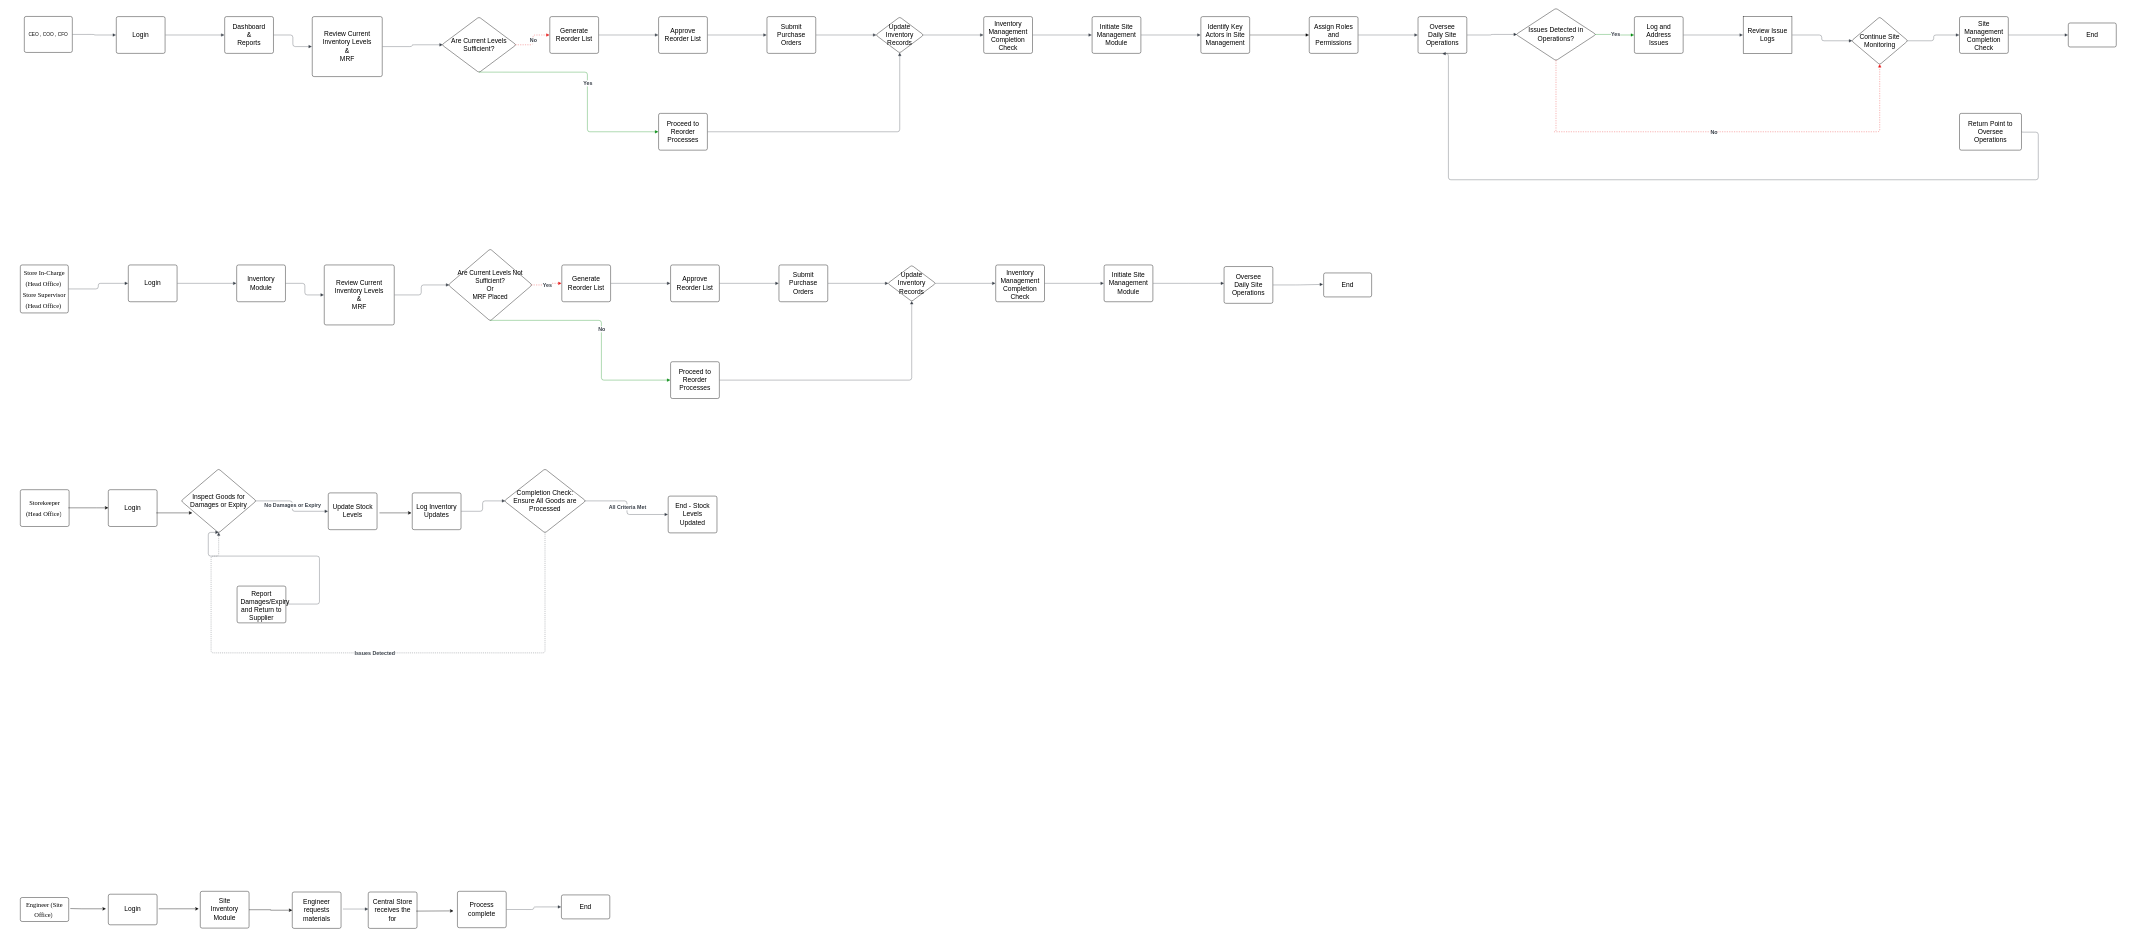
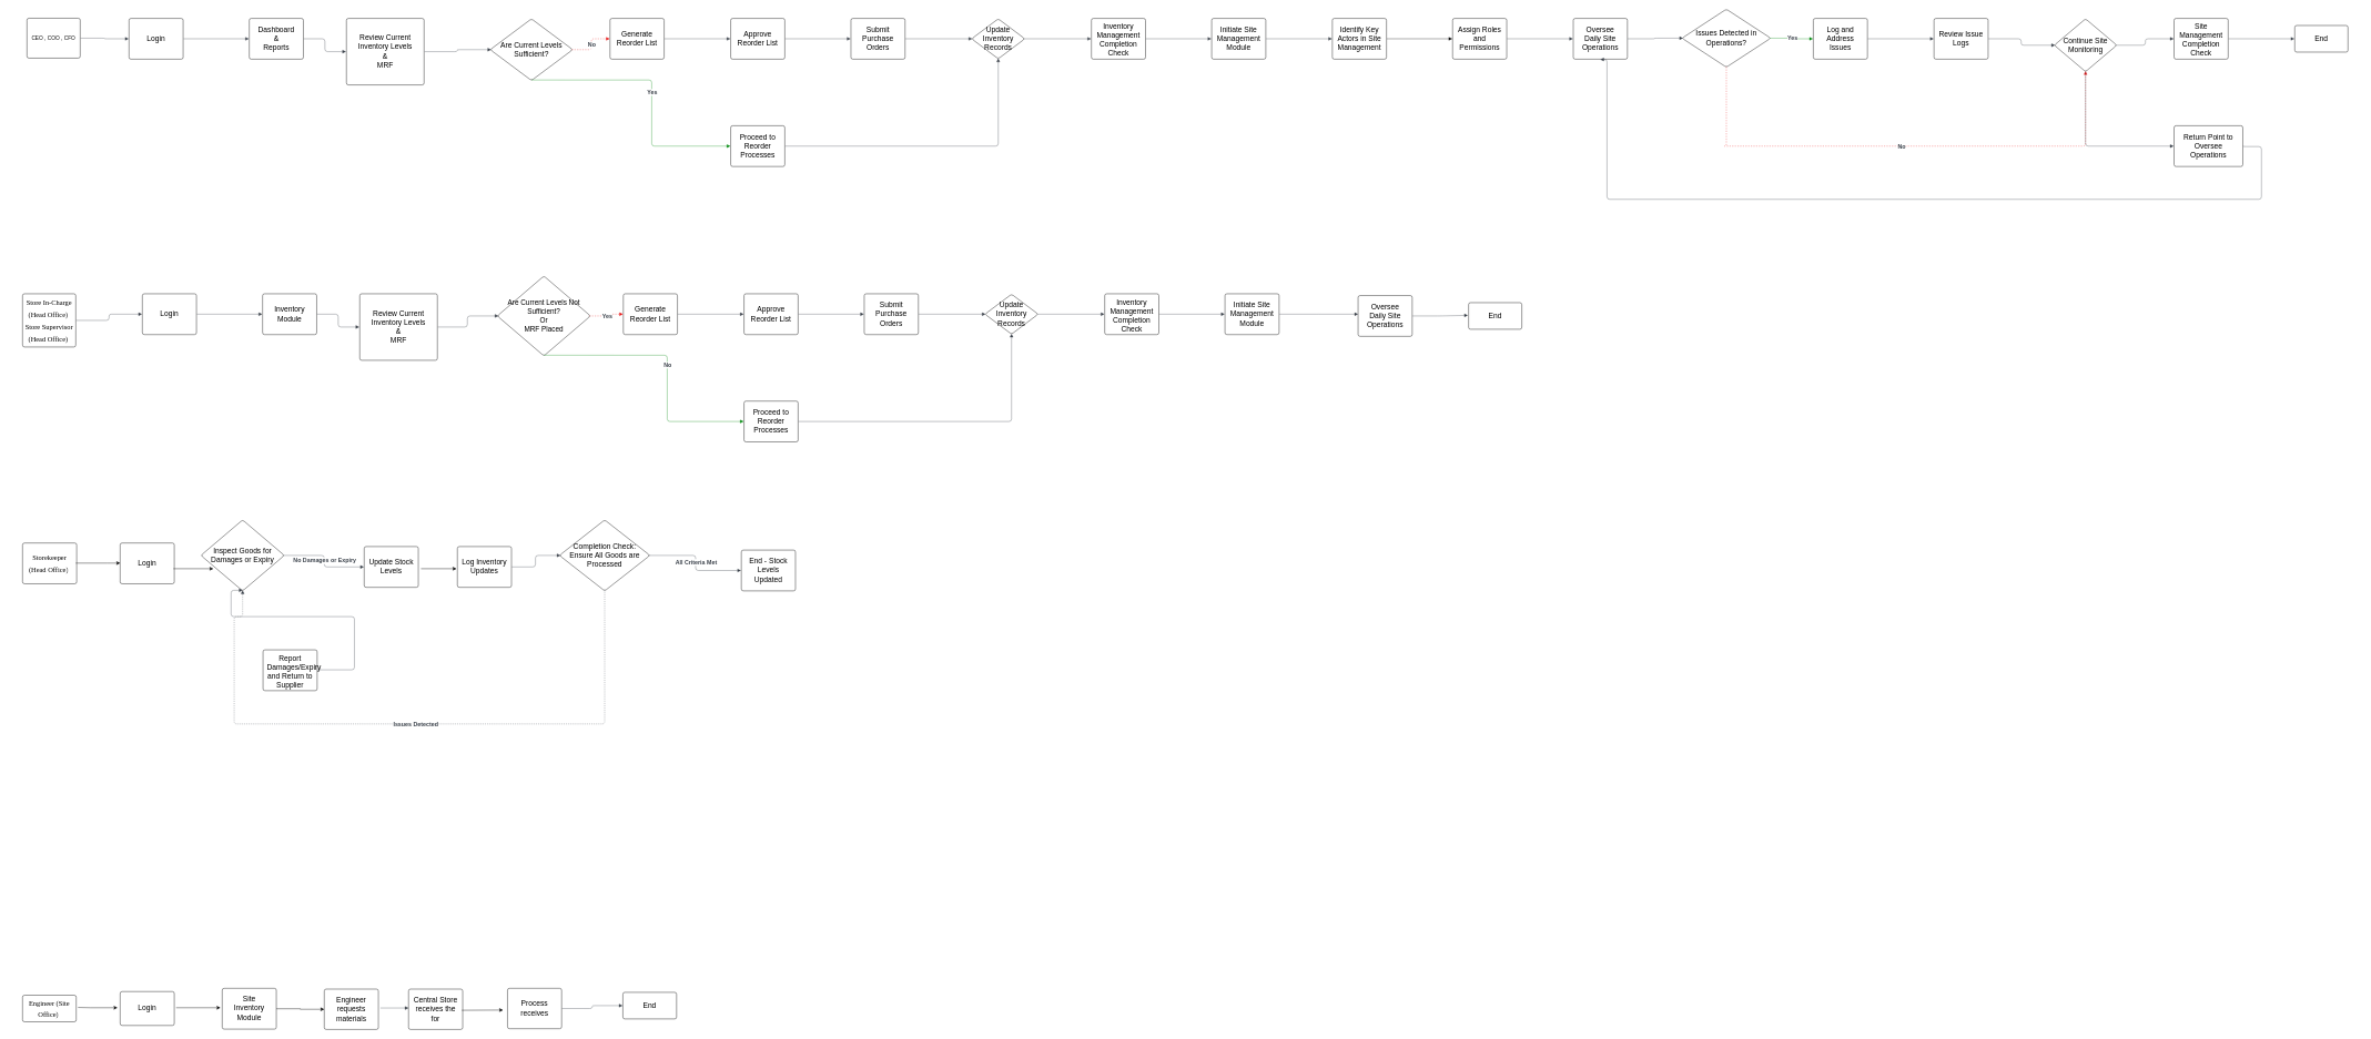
- <mxCell id="20" value="Review Issue Logs" style="html=1;overflow=block;blockSpacing=1;whiteSpace=wrap;fontSize=16.7;spacing=9;absoluteArcSize=1;arcSize=9;strokeWidth=NaN;lucidId=EjgLm85xOVRP;rounded=0;" vertex="1" parent="2"><mxGeometry x="4338" width="122" height="92" as="geometry" /></mxCell>
+ <mxCell id="20" value="Review Issue Logs" style="html=1;overflow=block;blockSpacing=1;whiteSpace=wrap;fontSize=16.7;spacing=9;rounded=1;absoluteArcSize=1;arcSize=9;strokeWidth=NaN;lucidId=EjgLm85xOVRP;" vertex="1" parent="2"><mxGeometry x="4338" width="122" height="92" as="geometry" /></mxCell>
+ <mxCell id="51" value="" style="html=1;jettySize=18;whiteSpace=wrap;fontSize=13;strokeColor=#3a414a;strokeOpacity=100;strokeWidth=0.8;rounded=1;arcSize=12;edgeStyle=orthogonalEdgeStyle;startArrow=none;endArrow=block;endFill=1;exitX=0.5;exitY=0.992;exitPerimeter=0;entryX=-0.006;entryY=0.5;entryPerimeter=0;lucidId=EjgLX9qSpBAz;" edge="1" parent="2" source="21" target="24"><mxGeometry width="100" height="100" relative="1" as="geometry"><Array as="points" /></mxGeometry></mxCell>
- <mxCell id="97" value="Process complete" style="html=1;overflow=block;blockSpacing=1;whiteSpace=wrap;fontSize=16.7;spacing=9;rounded=1;absoluteArcSize=1;arcSize=9;strokeWidth=NaN;lucidId=L-hLM2QKVuTI;" vertex="1" parent="1"><mxGeometry x="1143" y="2228.25" width="122" height="91" as="geometry" /></mxCell>
+ <mxCell id="97" value="Process receives" style="html=1;overflow=block;blockSpacing=1;whiteSpace=wrap;fontSize=16.7;spacing=9;rounded=1;absoluteArcSize=1;arcSize=9;strokeWidth=NaN;lucidId=L-hLM2QKVuTI;" vertex="1" parent="1"><mxGeometry x="1143" y="2228.25" width="122" height="91" as="geometry" /></mxCell>
